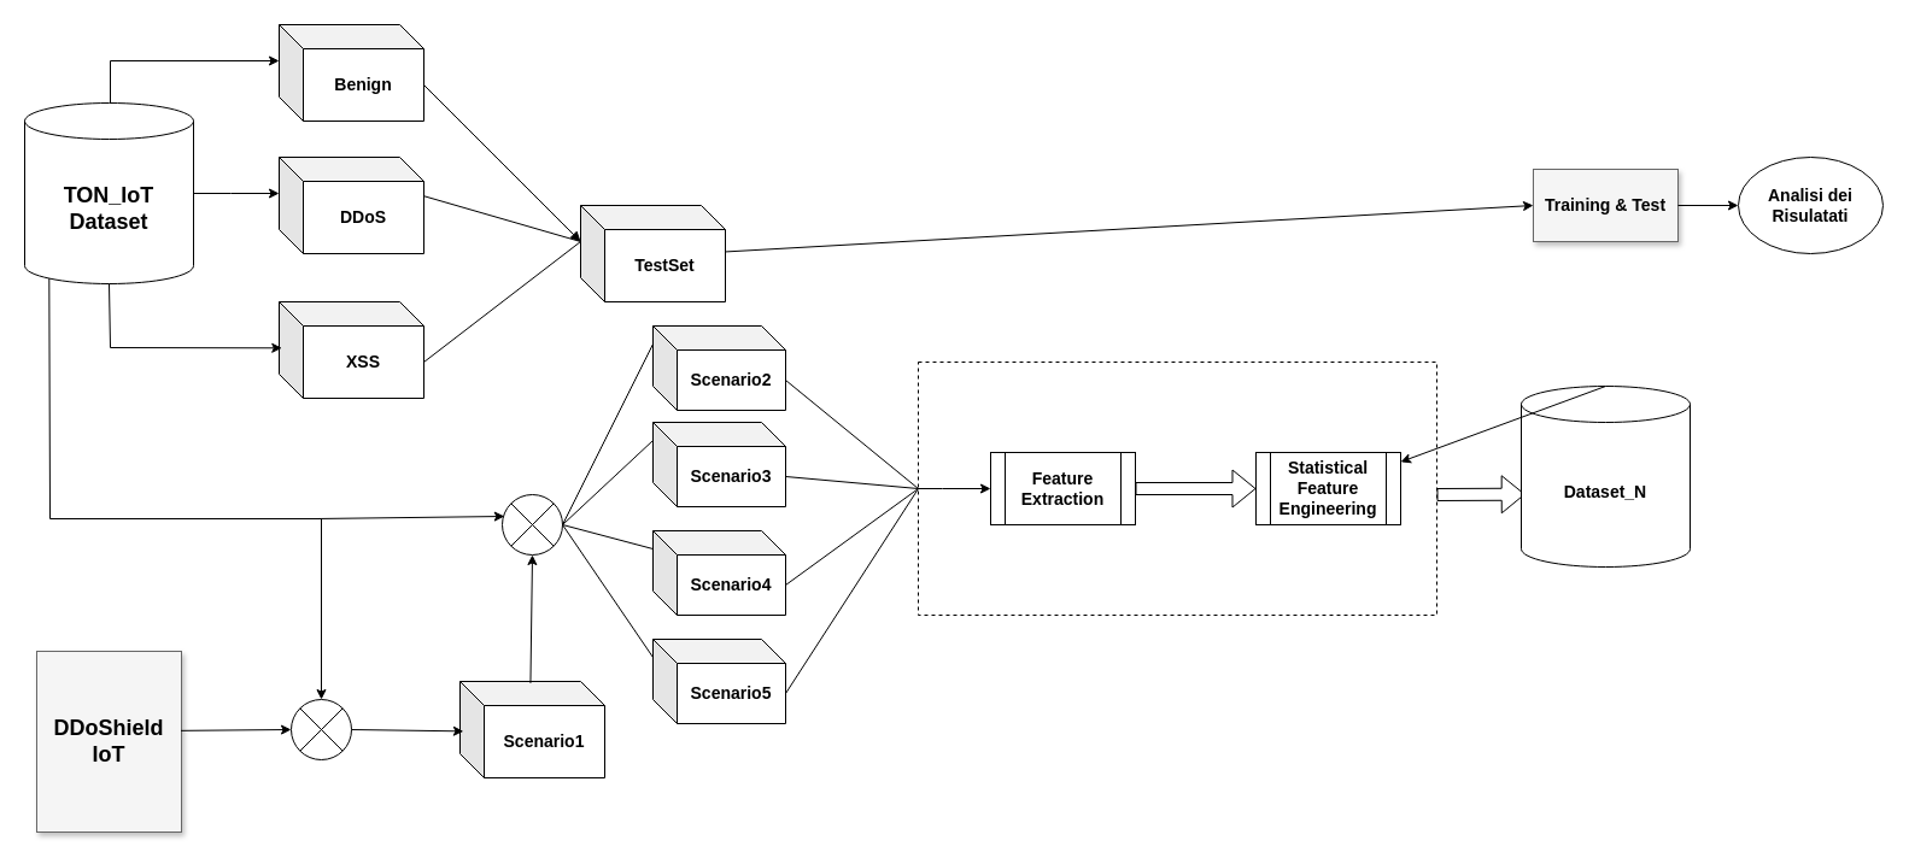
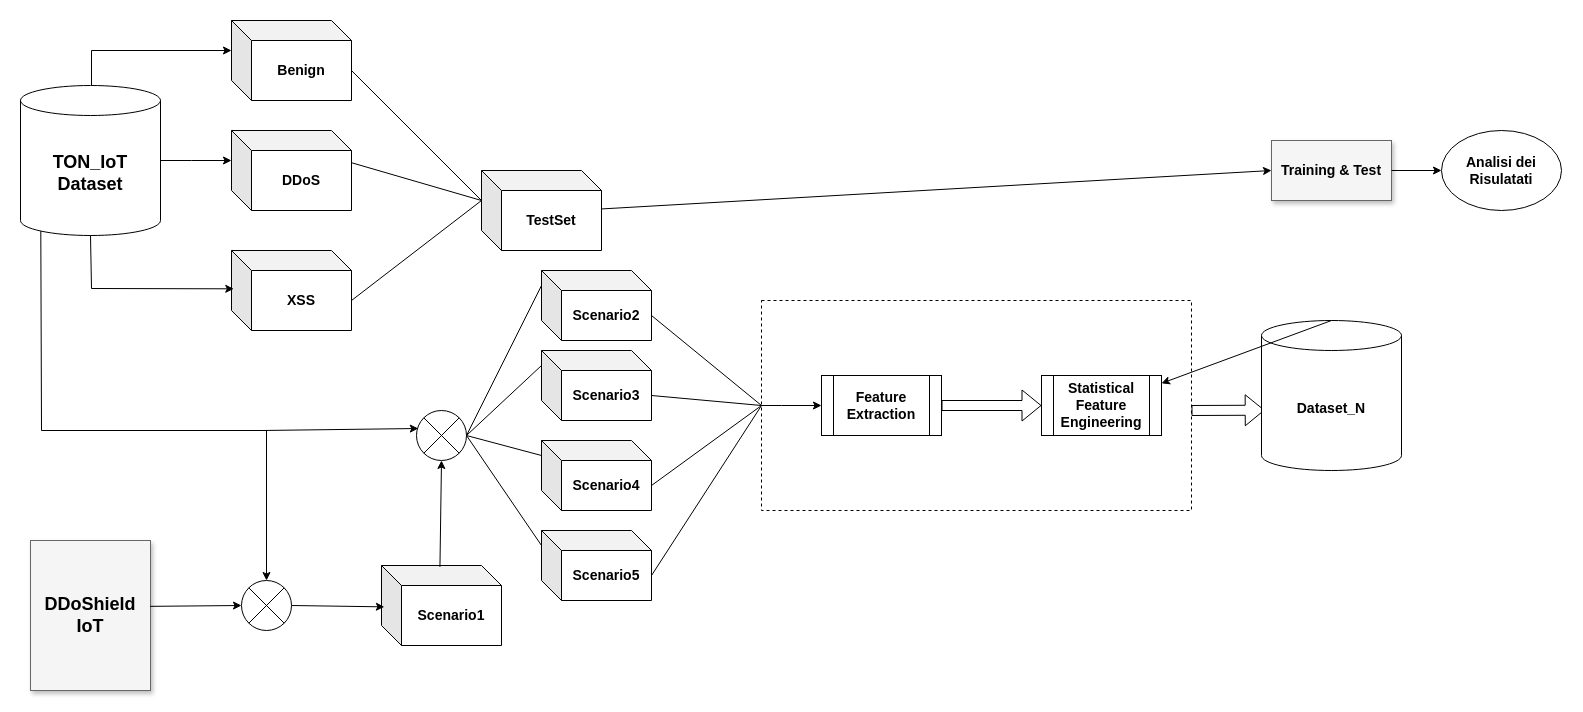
- <mxCell id="12" value="" style="endArrow=block;html=1;rounded=0;entryX=0;entryY=0;entryDx=0;entryDy=30;entryPerimeter=0;exitX=0;exitY=0;exitDx=120;exitDy=50;exitPerimeter=0;" edge="1" parent="1" source="5" target="10"><mxGeometry width="50" height="50" relative="1" as="geometry"><mxPoint x="541" y="500" as="sourcePoint" /><mxPoint x="591" y="450" as="targetPoint" /></mxGeometry></mxCell>
+ <mxCell id="12" value="" style="endArrow=none;html=1;rounded=0;entryX=0;entryY=0;entryDx=0;entryDy=30;entryPerimeter=0;exitX=0;exitY=0;exitDx=120;exitDy=50;exitPerimeter=0;" edge="1" parent="1" source="5" target="10"><mxGeometry width="50" height="50" relative="1" as="geometry"><mxPoint x="541" y="500" as="sourcePoint" /><mxPoint x="591" y="450" as="targetPoint" /></mxGeometry></mxCell>
